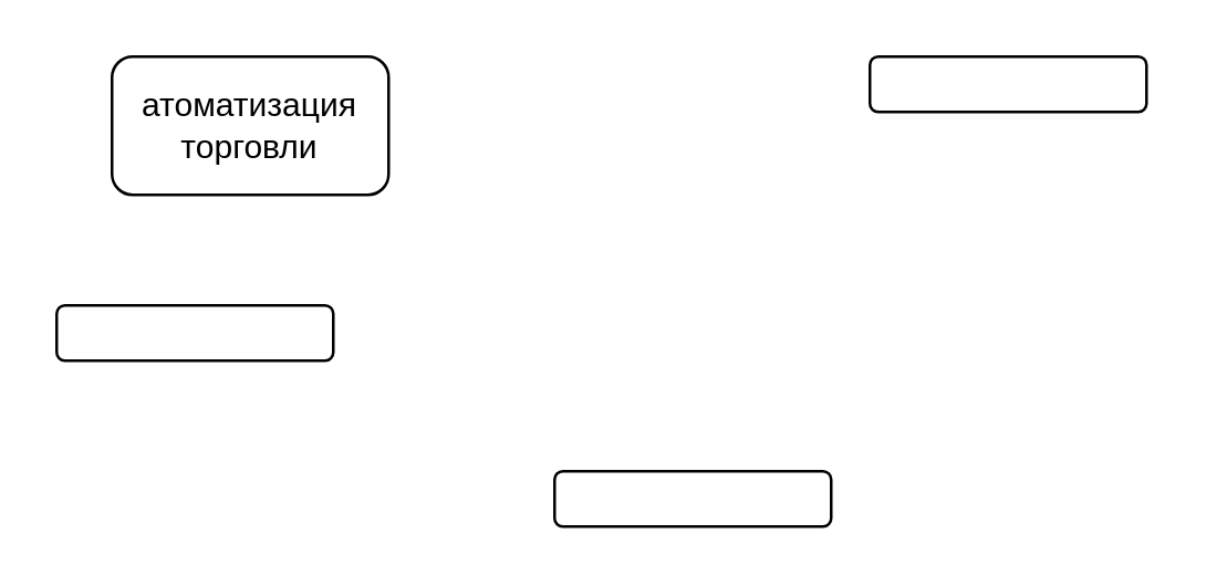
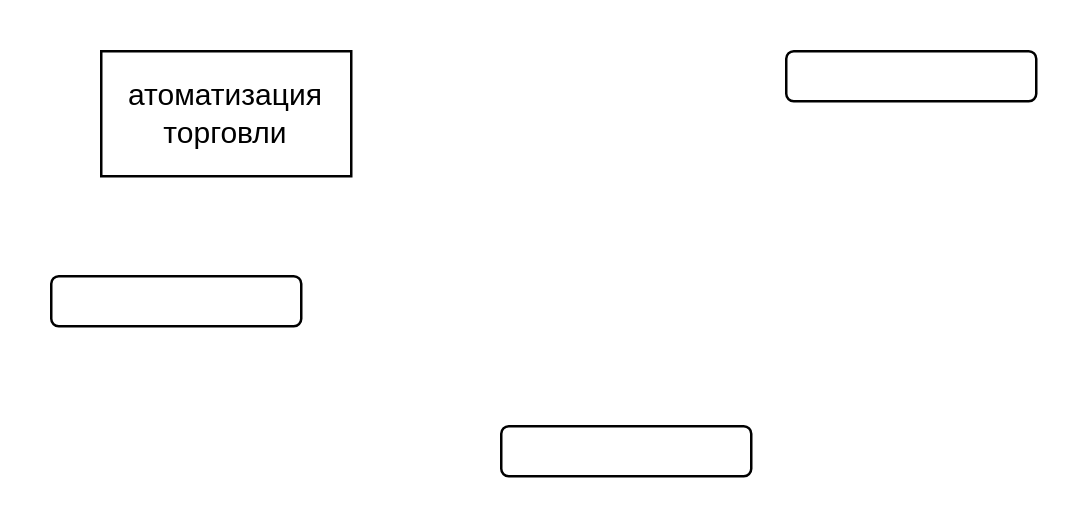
- <mxCell id="4" value="атоматизация торговли" style="rounded=1;whiteSpace=wrap;html=1;" vertex="1" parent="1"><mxGeometry x="40" y="20" width="100" height="50" as="geometry" /></mxCell>
+ <mxCell id="4" value="атоматизация торговли" style="whiteSpace=wrap;html=1;rounded=0;" vertex="1" parent="1"><mxGeometry x="40" y="20" width="100" height="50" as="geometry" /></mxCell>
